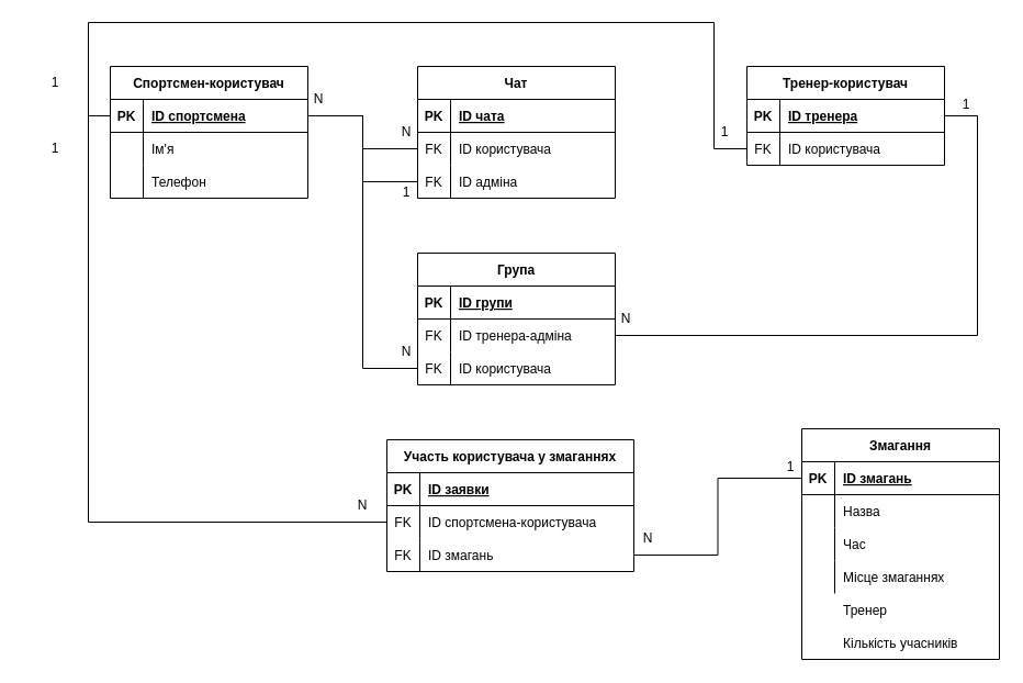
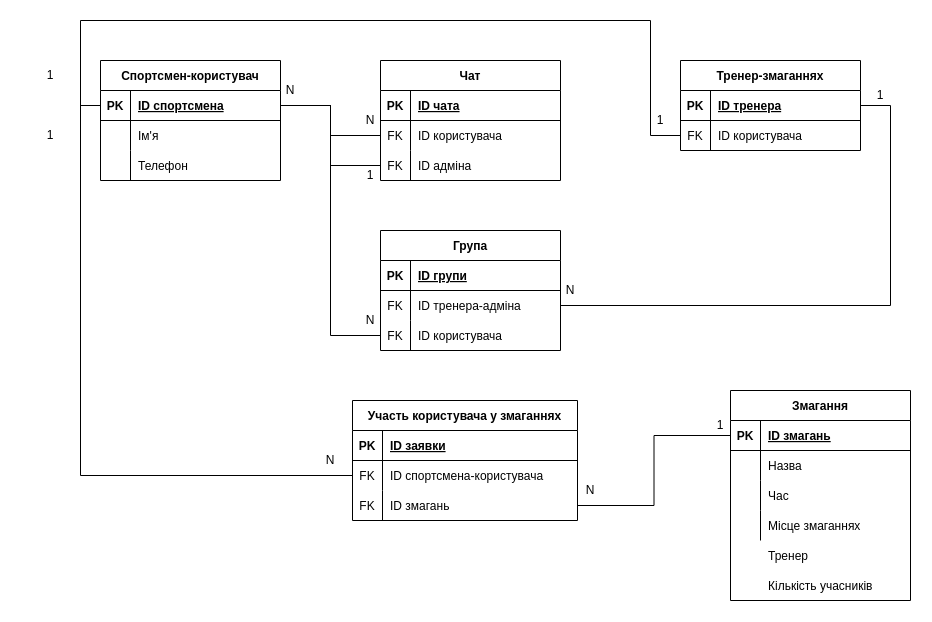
- <mxCell id="65" value="Тренер-користувач" style="shape=table;startSize=30;container=1;collapsible=1;childLayout=tableLayout;fixedRows=1;rowLines=0;fontStyle=1;align=center;resizeLast=1;" vertex="1" parent="1"><mxGeometry x="680" y="60" width="180" height="90" as="geometry" /></mxCell>
+ <mxCell id="65" value="Тренер-змаганнях" style="shape=table;startSize=30;container=1;collapsible=1;childLayout=tableLayout;fixedRows=1;rowLines=0;fontStyle=1;align=center;resizeLast=1;" vertex="1" parent="1"><mxGeometry x="680" y="60" width="180" height="90" as="geometry" /></mxCell>
